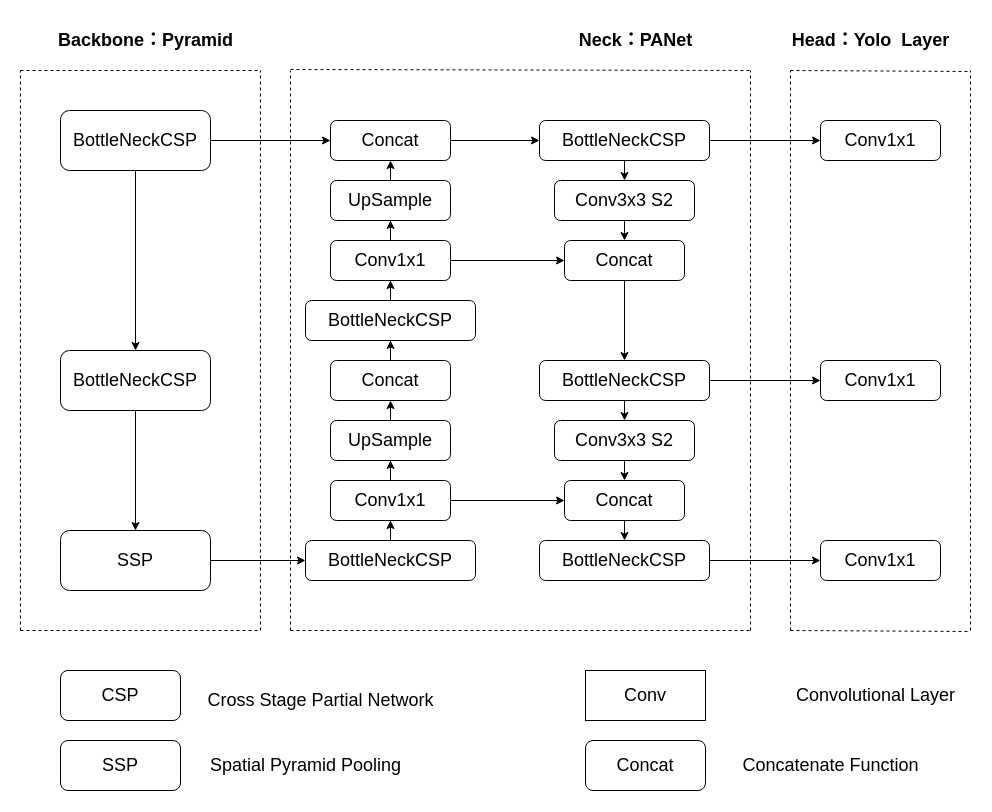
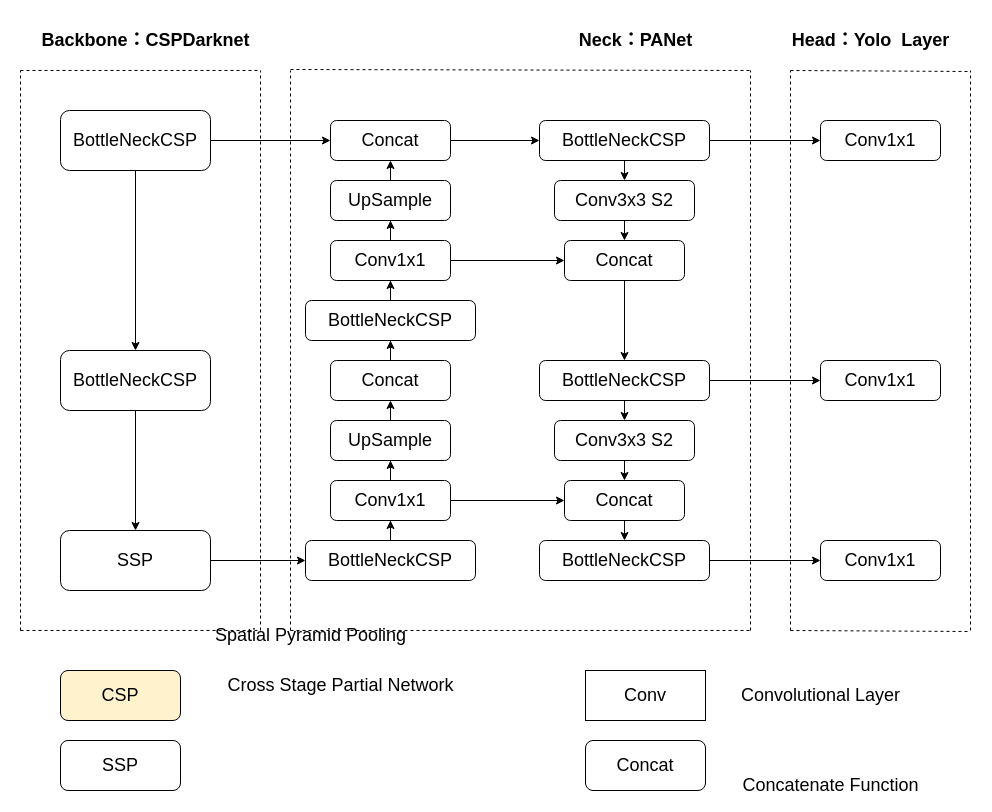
- <mxCell id="58" value="&lt;b&gt;&lt;font style=&quot;font-size: 18px;&quot;&gt;Backbone：Pyramid&lt;/font&gt;&lt;/b&gt;" style="text;html=1;align=center;verticalAlign=middle;resizable=0;points=[];autosize=1;strokeColor=none;fillColor=none;" vertex="1" parent="1"><mxGeometry x="30" y="20" width="230" height="40" as="geometry" /></mxCell>
+ <mxCell id="58" value="&lt;b&gt;&lt;font style=&quot;font-size: 18px;&quot;&gt;Backbone：CSPDarknet&lt;/font&gt;&lt;/b&gt;" style="text;html=1;align=center;verticalAlign=middle;resizable=0;points=[];autosize=1;strokeColor=none;fillColor=none;" vertex="1" parent="1"><mxGeometry x="30" y="20" width="230" height="40" as="geometry" /></mxCell>
- <mxCell id="61" value="&lt;font style=&quot;font-size: 18px;&quot;&gt;CSP&lt;/font&gt;" style="rounded=1;whiteSpace=wrap;html=1;" vertex="1" parent="1"><mxGeometry x="60" y="670" width="120" height="50" as="geometry" /></mxCell>
+ <mxCell id="61" value="&lt;font style=&quot;font-size: 18px;&quot;&gt;CSP&lt;/font&gt;" style="rounded=1;whiteSpace=wrap;html=1;fillColor=#fff2cc;" vertex="1" parent="1"><mxGeometry x="60" y="670" width="120" height="50" as="geometry" /></mxCell>
- <mxCell id="66" value="&lt;font style=&quot;font-size: 18px;&quot;&gt;Convolutional Layer&lt;/font&gt;" style="text;html=1;align=center;verticalAlign=middle;resizable=0;points=[];autosize=1;strokeColor=none;fillColor=none;" vertex="1" parent="1"><mxGeometry x="785" y="675" width="180" height="40" as="geometry" /></mxCell>
+ <mxCell id="66" value="&lt;font style=&quot;font-size: 18px;&quot;&gt;Convolutional Layer&lt;/font&gt;" style="text;html=1;align=center;verticalAlign=middle;resizable=0;points=[];autosize=1;strokeColor=none;fillColor=none;" vertex="1" parent="1"><mxGeometry x="730" y="675" width="180" height="40" as="geometry" /></mxCell>
- <mxCell id="62" value="&lt;font style=&quot;font-size: 18px;&quot;&gt;Cross Stage Partial Network&lt;/font&gt;" style="text;html=1;align=center;verticalAlign=middle;resizable=0;points=[];autosize=1;strokeColor=none;fillColor=none;" vertex="1" parent="1"><mxGeometry x="195" y="680" width="250" height="40" as="geometry" /></mxCell>
+ <mxCell id="62" value="&lt;font style=&quot;font-size: 18px;&quot;&gt;Cross Stage Partial Network&lt;/font&gt;" style="text;html=1;align=center;verticalAlign=middle;resizable=0;points=[];autosize=1;strokeColor=none;fillColor=none;" vertex="1" parent="1"><mxGeometry x="215" y="665" width="250" height="40" as="geometry" /></mxCell>
- <mxCell id="64" value="&lt;font style=&quot;font-size: 18px;&quot;&gt;Spatial Pyramid Pooling&lt;/font&gt;" style="text;html=1;align=center;verticalAlign=middle;resizable=0;points=[];autosize=1;strokeColor=none;fillColor=none;" vertex="1" parent="1"><mxGeometry x="200" y="745" width="210" height="40" as="geometry" /></mxCell>
+ <mxCell id="64" value="&lt;font style=&quot;font-size: 18px;&quot;&gt;Spatial Pyramid Pooling&lt;/font&gt;" style="text;html=1;align=center;verticalAlign=middle;resizable=0;points=[];autosize=1;strokeColor=none;fillColor=none;" vertex="1" parent="1"><mxGeometry x="205" y="615" width="210" height="40" as="geometry" /></mxCell>
- <mxCell id="68" value="&lt;font style=&quot;font-size: 18px;&quot;&gt;Concatenate Function&lt;/font&gt;" style="text;html=1;align=center;verticalAlign=middle;resizable=0;points=[];autosize=1;strokeColor=none;fillColor=none;" vertex="1" parent="1"><mxGeometry x="730" y="745" width="200" height="40" as="geometry" /></mxCell>
+ <mxCell id="68" value="&lt;font style=&quot;font-size: 18px;&quot;&gt;Concatenate Function&lt;/font&gt;" style="text;html=1;align=center;verticalAlign=middle;resizable=0;points=[];autosize=1;strokeColor=none;fillColor=none;" vertex="1" parent="1"><mxGeometry x="730" y="765" width="200" height="40" as="geometry" /></mxCell>
